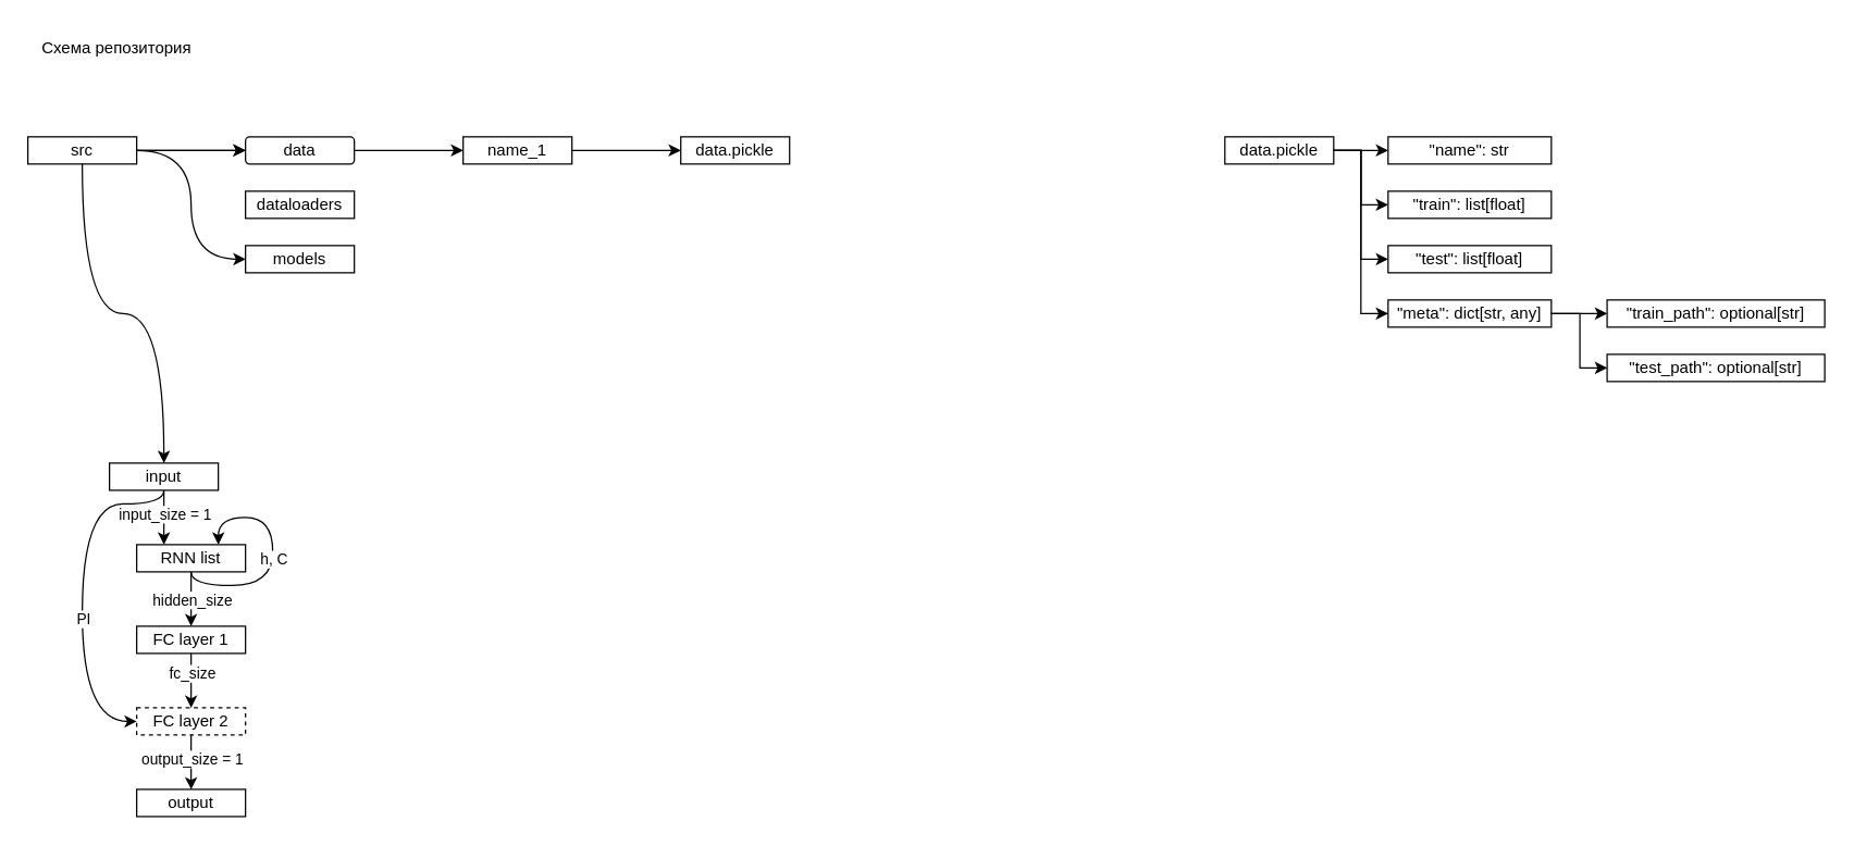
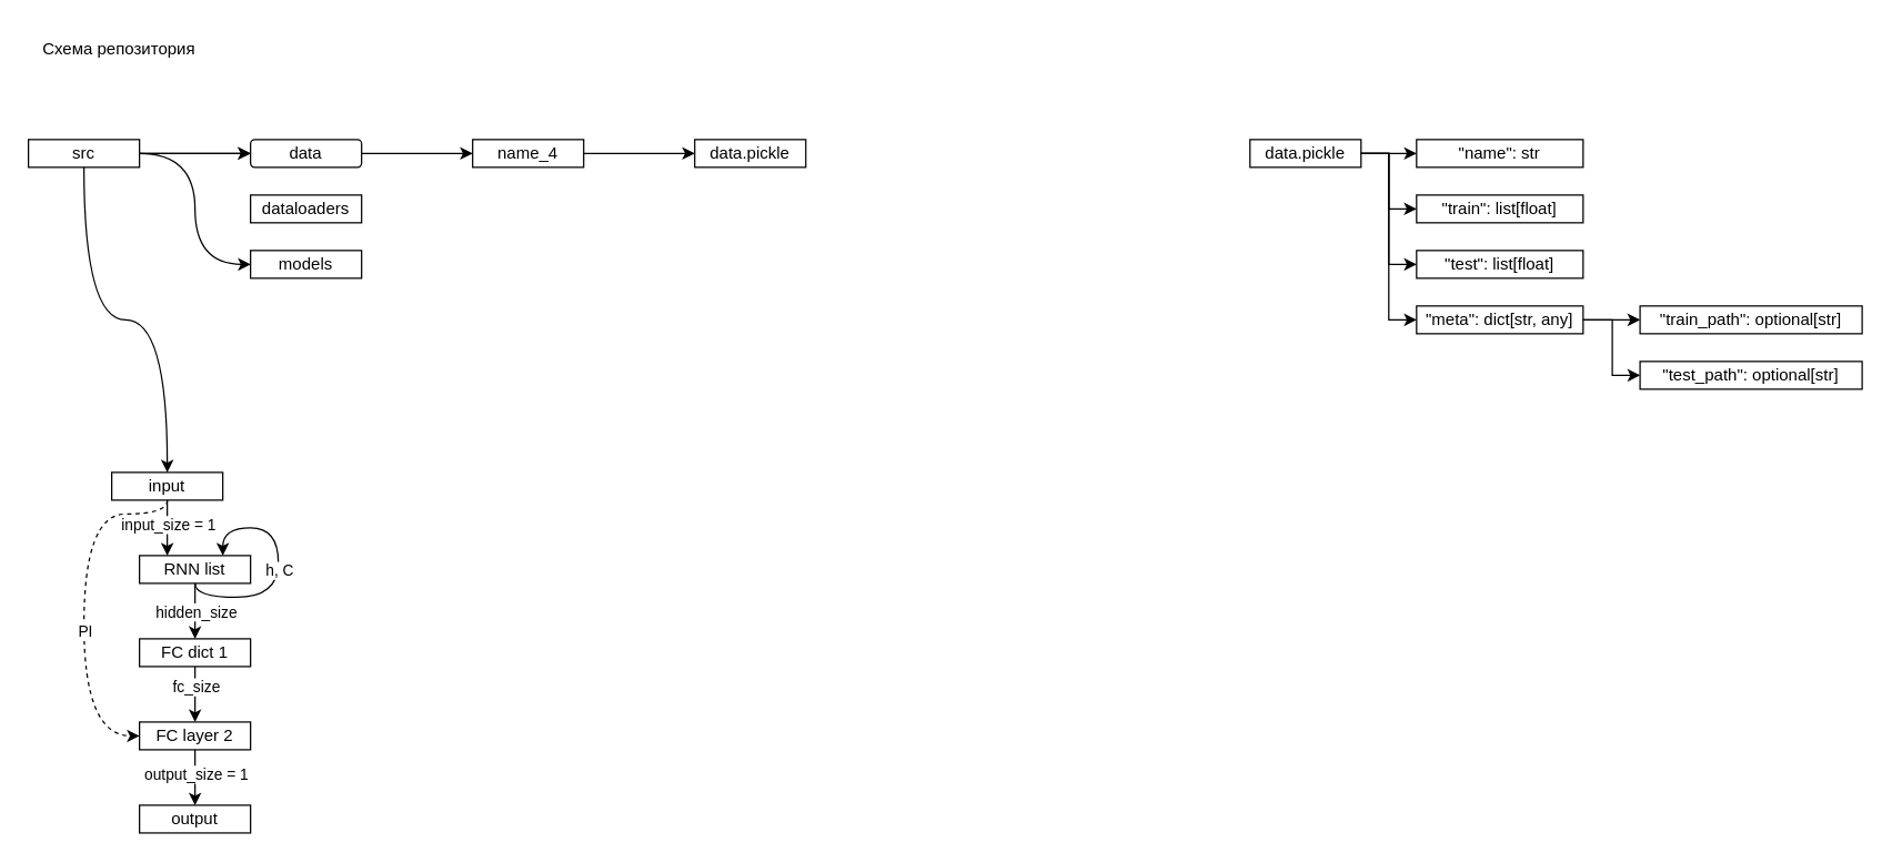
- <mxCell id="13" value="name_1" style="rounded=0;whiteSpace=wrap;html=1;fillColor=none;" parent="1" vertex="1"><mxGeometry x="340" y="100" width="80" height="20" as="geometry" /></mxCell>
+ <mxCell id="13" value="name_4" style="rounded=0;whiteSpace=wrap;html=1;fillColor=none;" parent="1" vertex="1"><mxGeometry x="340" y="100" width="80" height="20" as="geometry" /></mxCell>
- <mxCell id="42" style="edgeStyle=orthogonalEdgeStyle;rounded=0;orthogonalLoop=1;jettySize=auto;html=1;curved=1;exitX=0.5;exitY=1;exitDx=0;exitDy=0;entryX=0;entryY=0.5;entryDx=0;entryDy=0;" edge="1" parent="1" source="44" target="38"><mxGeometry relative="1" as="geometry"><mxPoint x="110" y="360" as="sourcePoint" /><mxPoint x="90" y="530" as="targetPoint" /><Array as="points"><mxPoint x="120" y="370" /><mxPoint x="60" y="370" /><mxPoint x="60" y="530" /></Array></mxGeometry></mxCell>
+ <mxCell id="42" style="edgeStyle=orthogonalEdgeStyle;rounded=0;orthogonalLoop=1;jettySize=auto;html=1;curved=1;exitX=0.5;exitY=1;exitDx=0;exitDy=0;entryX=0;entryY=0.5;entryDx=0;entryDy=0;dashed=1;" edge="1" parent="1" source="44" target="38"><mxGeometry relative="1" as="geometry"><mxPoint x="110" y="360" as="sourcePoint" /><mxPoint x="90" y="530" as="targetPoint" /><Array as="points"><mxPoint x="120" y="370" /><mxPoint x="60" y="370" /><mxPoint x="60" y="530" /></Array></mxGeometry></mxCell>
- <mxCell id="35" value="FC layer 1" style="rounded=0;whiteSpace=wrap;html=1;fillColor=none;" vertex="1" parent="1"><mxGeometry x="100" y="460" width="80" height="20" as="geometry" /></mxCell>
+ <mxCell id="35" value="FC dict 1" style="rounded=0;whiteSpace=wrap;html=1;fillColor=none;" vertex="1" parent="1"><mxGeometry x="100" y="460" width="80" height="20" as="geometry" /></mxCell>
- <mxCell id="38" value="FC layer 2" style="rounded=0;whiteSpace=wrap;html=1;fillColor=none;dashed=1;" vertex="1" parent="1"><mxGeometry x="100" y="520" width="80" height="20" as="geometry" /></mxCell>
+ <mxCell id="38" value="FC layer 2" style="rounded=0;whiteSpace=wrap;html=1;fillColor=none;" vertex="1" parent="1"><mxGeometry x="100" y="520" width="80" height="20" as="geometry" /></mxCell>
